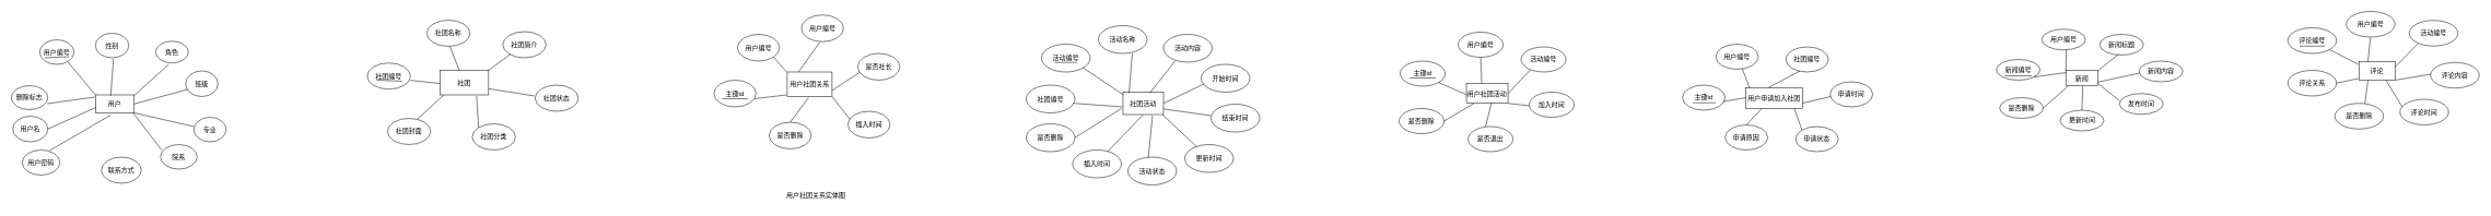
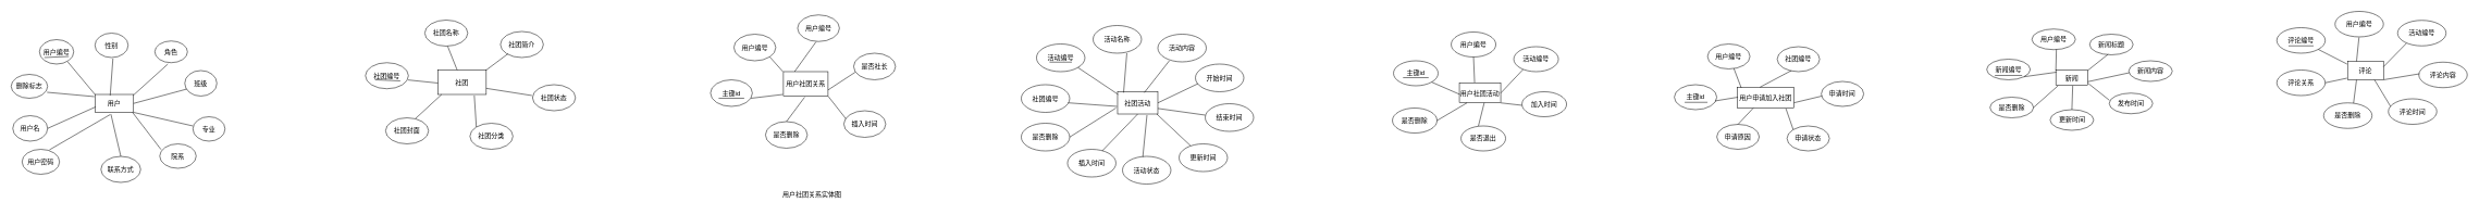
- <mxCell id="10" value="删除标志" style="ellipse;whiteSpace=wrap;html=1;" parent="1" vertex="1"><mxGeometry x="20" y="156" width="67" height="44" as="geometry" /></mxCell>
+ <mxCell id="10" value="删除标志" style="ellipse;whiteSpace=wrap;html=1;" parent="1" vertex="1"><mxGeometry x="20" y="136" width="67" height="44" as="geometry" /></mxCell>
+ <mxCell id="14" value="" style="endArrow=none;html=1;rounded=0;exitX=0.413;exitY=1.101;exitDx=0;exitDy=0;exitPerimeter=0;entryX=0.5;entryY=0;entryDx=0;entryDy=0;" parent="1" source="2" target="11" edge="1"><mxGeometry width="50" height="50" relative="1" as="geometry"><mxPoint x="269" y="242" as="sourcePoint" /><mxPoint x="319" y="192" as="targetPoint" /></mxGeometry></mxCell>
